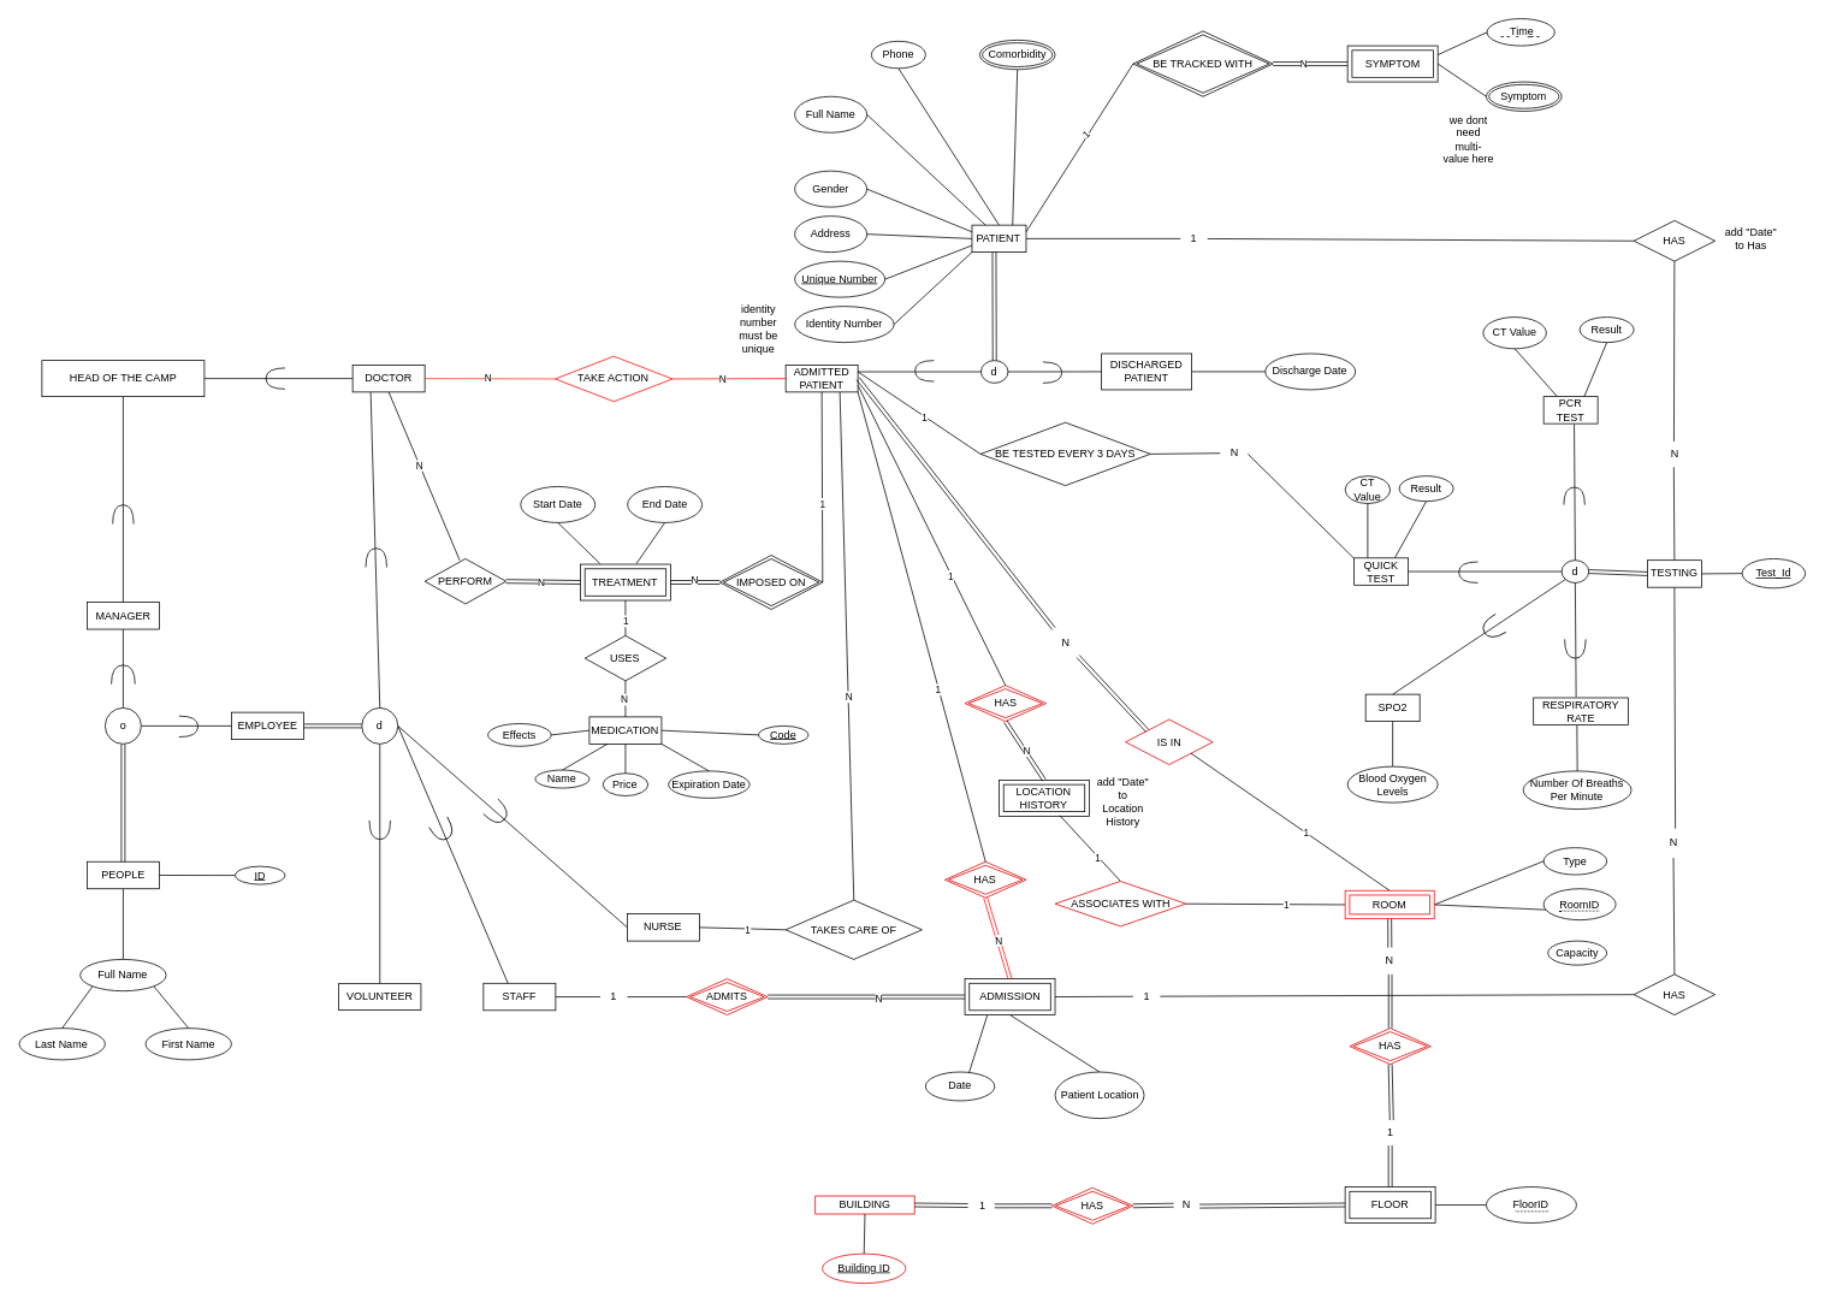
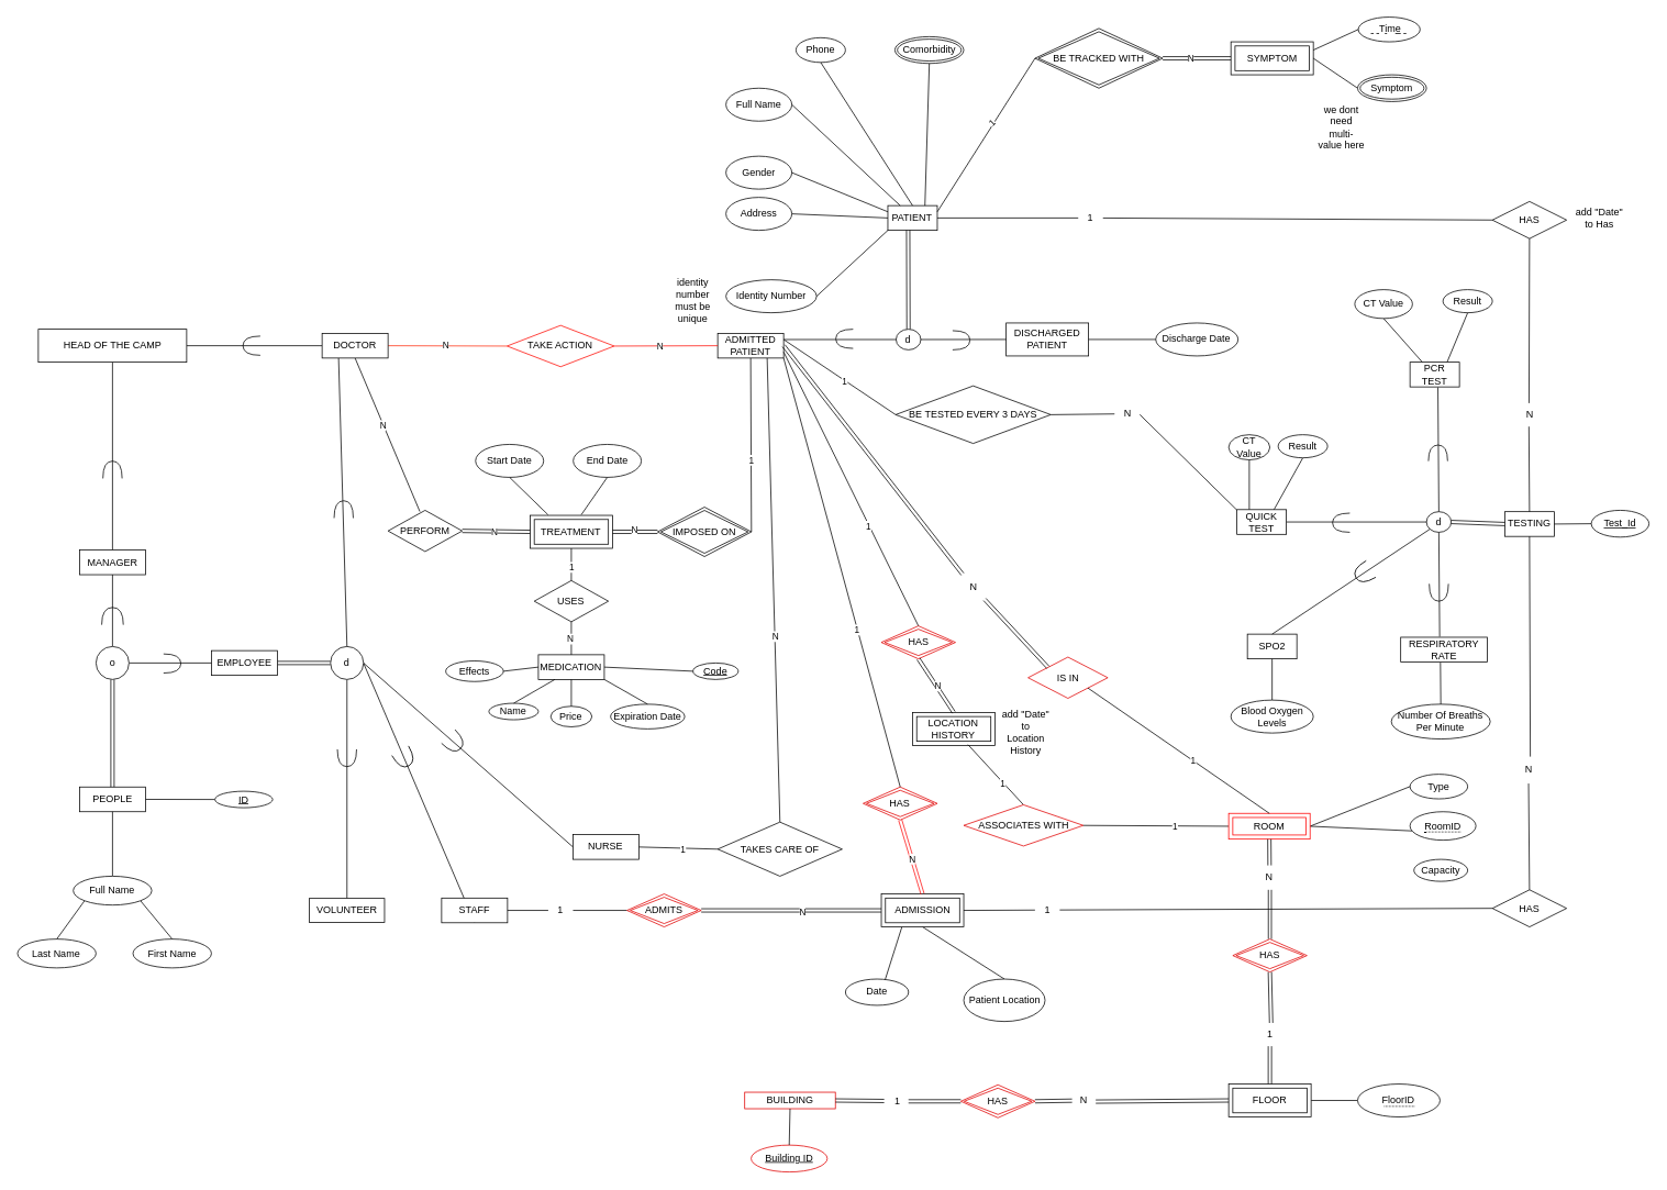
- <mxCell id="31" value="" style="endArrow=none;html=1;rounded=0;entryX=0;entryY=0.75;entryDx=0;entryDy=0;exitX=1;exitY=0.5;exitDx=0;exitDy=0;" edge="1" parent="1" source="3" target="2"><mxGeometry relative="1" as="geometry"><mxPoint x="1040" y="39" as="sourcePoint" /><mxPoint x="1090" y="399" as="targetPoint" /></mxGeometry></mxCell>
- <mxCell id="3" value="&lt;u&gt;Unique Number&lt;/u&gt;" style="ellipse;whiteSpace=wrap;html=1;" vertex="1" parent="1"><mxGeometry x="880" y="289" width="100" height="40" as="geometry" /></mxCell>
- <mxCell id="110" value="&lt;u&gt;ID&lt;/u&gt;" style="ellipse;whiteSpace=wrap;html=1;align=center;" vertex="1" parent="1"><mxGeometry x="260" y="959.63" width="55" height="20" as="geometry" /></mxCell>
+ <mxCell id="110" value="&lt;u&gt;ID&lt;/u&gt;" style="ellipse;whiteSpace=wrap;html=1;align=center;" vertex="1" parent="1"><mxGeometry x="260" y="959.63" width="70" height="20" as="geometry" /></mxCell>
